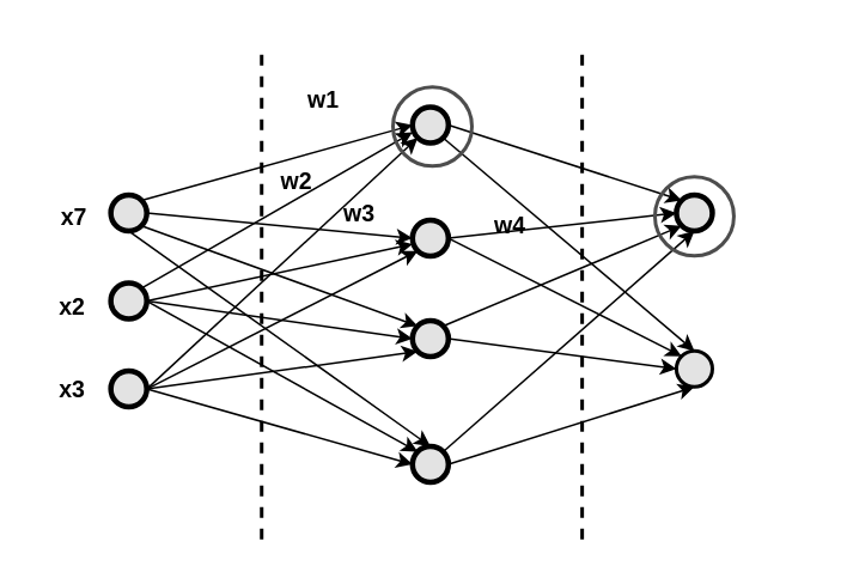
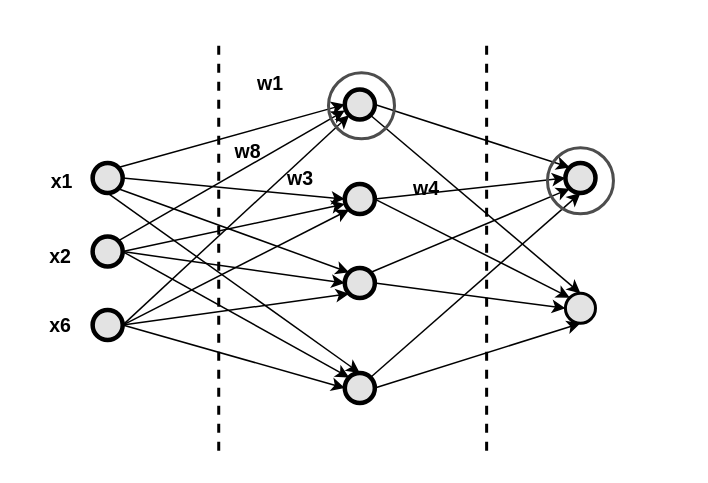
- <mxCell id="37" value="&lt;span style=&quot;font-size: 13px&quot;&gt;&lt;b&gt;w2&lt;/b&gt;&lt;/span&gt;" style="text;html=1;strokeColor=none;fillColor=none;align=center;verticalAlign=middle;whiteSpace=wrap;rounded=0;" vertex="1" parent="3"><mxGeometry x="110.24" y="70" width="40" height="20" as="geometry" /></mxCell>
+ <mxCell id="37" value="&lt;span style=&quot;font-size: 13px&quot;&gt;&lt;b&gt;w8&lt;/b&gt;&lt;/span&gt;" style="text;html=1;strokeColor=none;fillColor=none;align=center;verticalAlign=middle;whiteSpace=wrap;rounded=0;" vertex="1" parent="3"><mxGeometry x="110.24" y="70" width="40" height="20" as="geometry" /></mxCell>
- <mxCell id="35" value="&lt;b&gt;&lt;font style=&quot;font-size: 13px&quot;&gt;x7&lt;/font&gt;&lt;/b&gt;" style="text;html=1;strokeColor=none;fillColor=none;align=center;verticalAlign=middle;whiteSpace=wrap;rounded=0;" vertex="1" parent="3"><mxGeometry x="-13.73" y="90" width="40" height="20" as="geometry" /></mxCell>
+ <mxCell id="35" value="&lt;b&gt;&lt;font style=&quot;font-size: 13px&quot;&gt;x1&lt;/font&gt;&lt;/b&gt;" style="text;html=1;strokeColor=none;fillColor=none;align=center;verticalAlign=middle;whiteSpace=wrap;rounded=0;" vertex="1" parent="3"><mxGeometry x="-13.73" y="90" width="40" height="20" as="geometry" /></mxCell>
- <mxCell id="43" value="&lt;b&gt;&lt;font style=&quot;font-size: 13px&quot;&gt;x3&lt;/font&gt;&lt;/b&gt;" style="text;html=1;strokeColor=none;fillColor=none;align=center;verticalAlign=middle;whiteSpace=wrap;rounded=0;" vertex="1" parent="2"><mxGeometry y="186.2" width="40" height="20" as="geometry" /></mxCell>
+ <mxCell id="43" value="&lt;b&gt;&lt;font style=&quot;font-size: 13px&quot;&gt;x6&lt;/font&gt;&lt;/b&gt;" style="text;html=1;strokeColor=none;fillColor=none;align=center;verticalAlign=middle;whiteSpace=wrap;rounded=0;" vertex="1" parent="2"><mxGeometry y="186.2" width="40" height="20" as="geometry" /></mxCell>
